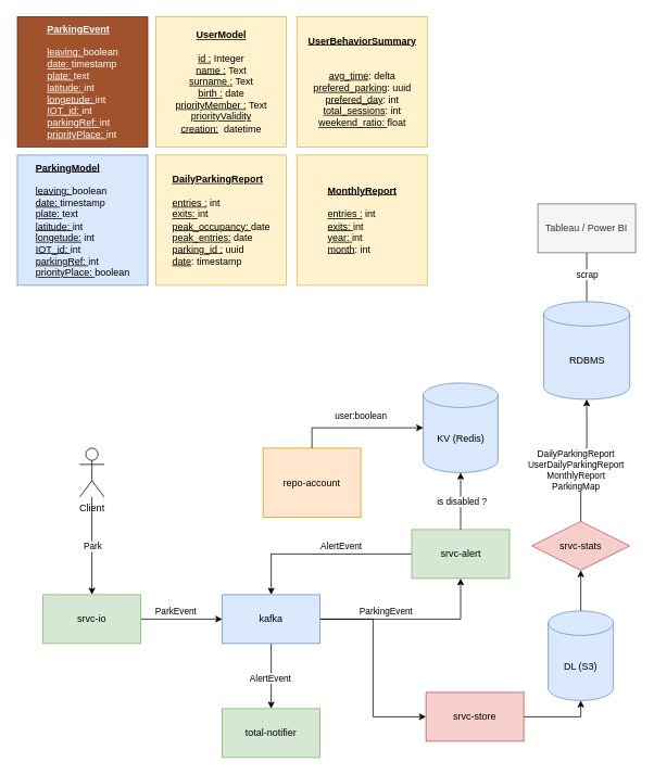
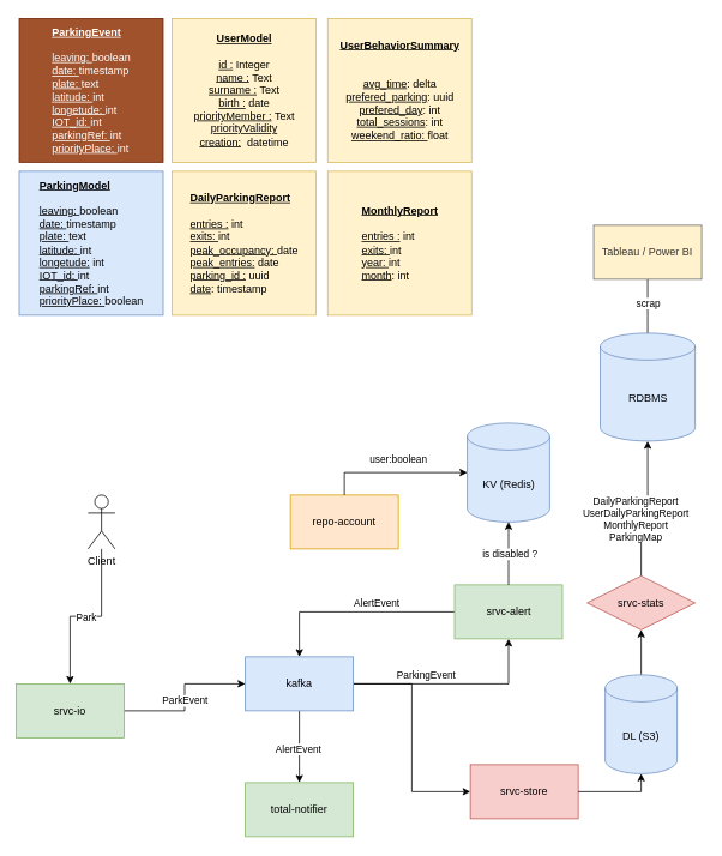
- <mxCell id="13" value="Tableau / Power BI" style="rounded=0;whiteSpace=wrap;html=1;fillColor=#f5f5f5;strokeColor=#666666;fontColor=#333333;" parent="1" vertex="1"><mxGeometry x="659.25" y="250" width="120" height="60" as="geometry" /></mxCell>
+ <mxCell id="13" value="Tableau / Power BI" style="rounded=0;whiteSpace=wrap;html=1;fillColor=#fff2cc;strokeColor=#666666;fontColor=#333333;" parent="1" vertex="1"><mxGeometry x="659.25" y="250" width="120" height="60" as="geometry" /></mxCell>
- <mxCell id="14" value="repo-account" style="rounded=0;whiteSpace=wrap;html=1;fillColor=#ffe6cc;strokeColor=#d79b00;" vertex="1" parent="1"><mxGeometry x="322" y="550" width="120" height="85" as="geometry" /></mxCell>
+ <mxCell id="14" value="repo-account" style="rounded=0;whiteSpace=wrap;html=1;fillColor=#ffe6cc;strokeColor=#d79b00;" vertex="1" parent="1"><mxGeometry x="322" y="550" width="120" height="60" as="geometry" /></mxCell>
- <mxCell id="23" value="srvc-io" style="rounded=0;whiteSpace=wrap;html=1;fillColor=#d5e8d4;strokeColor=#82b366;" vertex="1" parent="1"><mxGeometry x="52" y="730" width="120" height="60" as="geometry" /></mxCell>
+ <mxCell id="23" value="srvc-io" style="rounded=0;whiteSpace=wrap;html=1;fillColor=#d5e8d4;strokeColor=#82b366;" vertex="1" parent="1"><mxGeometry x="17" y="760" width="120" height="60" as="geometry" /></mxCell>
